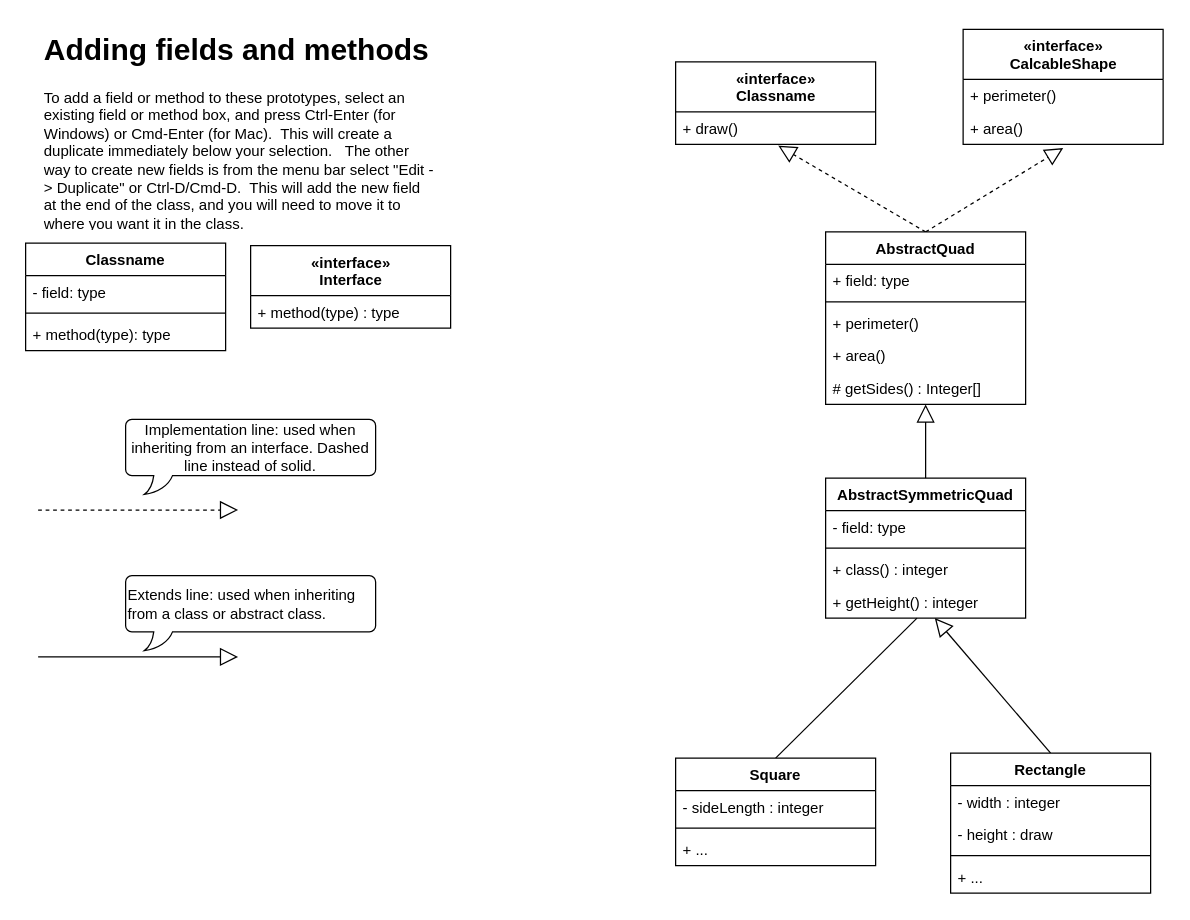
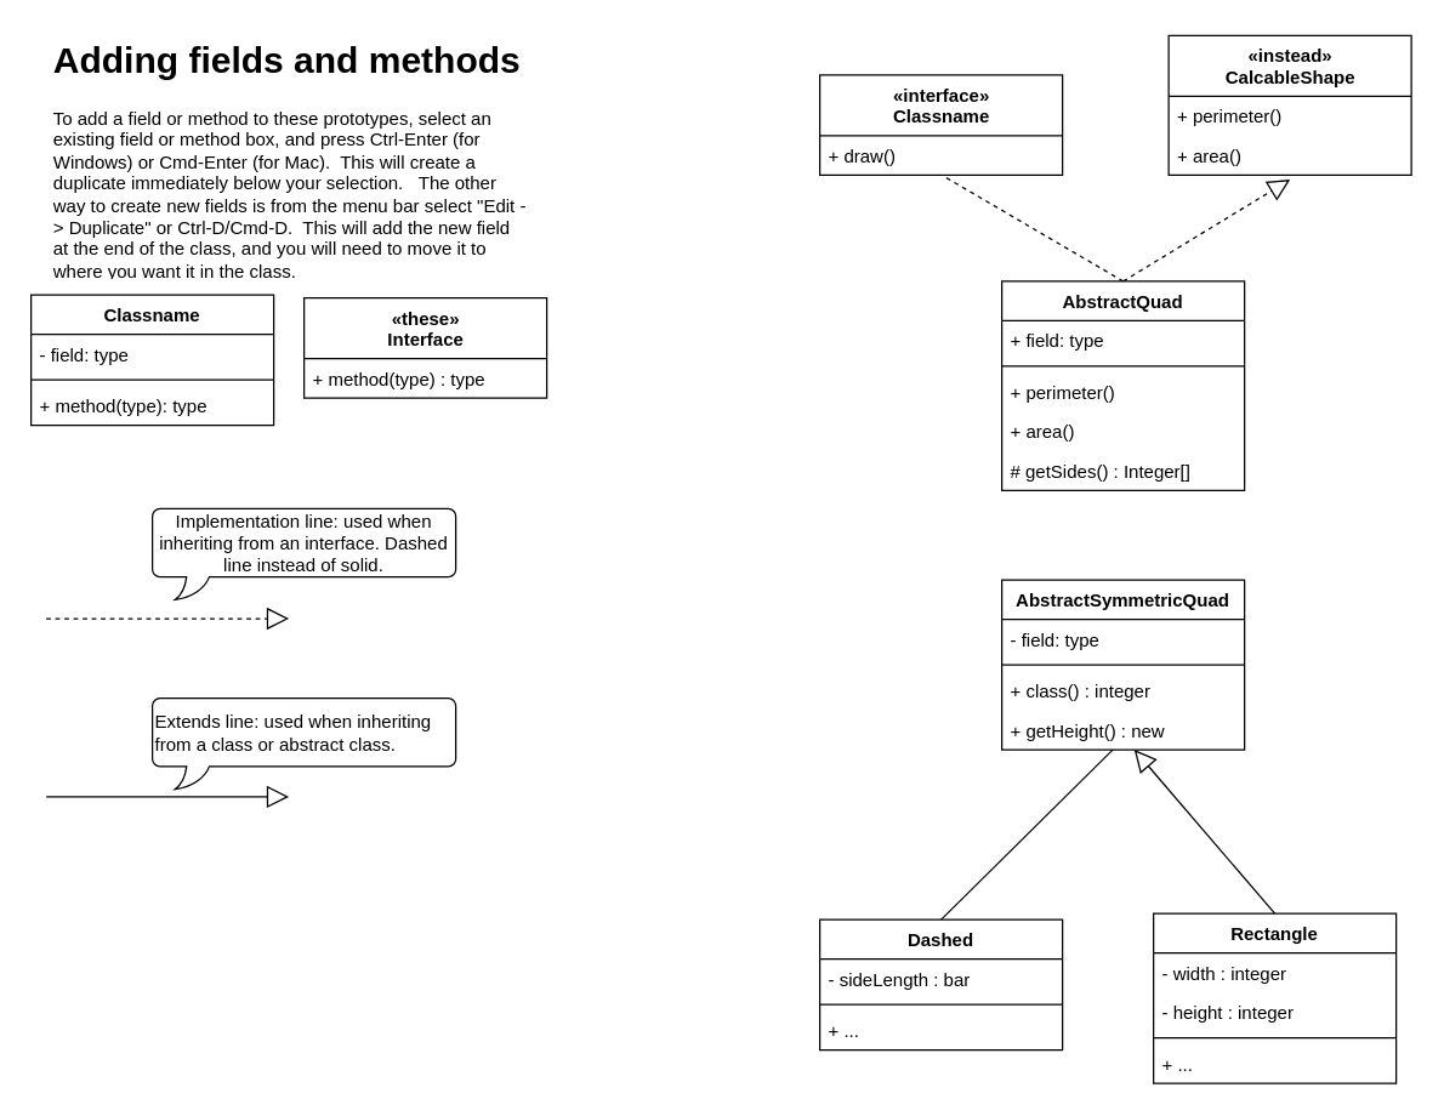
- <mxCell id="18" value="«interface»&lt;br&gt;&lt;b&gt;CalcableShape&lt;/b&gt;" style="swimlane;fontStyle=1;align=center;verticalAlign=top;childLayout=stackLayout;horizontal=1;startSize=40;horizontalStack=0;resizeParent=1;resizeParentMax=0;resizeLast=0;collapsible=1;marginBottom=0;html=1;collapsible=1;swimlaneLine=1;" vertex="1" parent="1"><mxGeometry x="770" y="23" width="160" height="92" as="geometry" /></mxCell>
+ <mxCell id="18" value="«instead»&lt;br&gt;&lt;b&gt;CalcableShape&lt;/b&gt;" style="swimlane;fontStyle=1;align=center;verticalAlign=top;childLayout=stackLayout;horizontal=1;startSize=40;horizontalStack=0;resizeParent=1;resizeParentMax=0;resizeLast=0;collapsible=1;marginBottom=0;html=1;collapsible=1;swimlaneLine=1;" vertex="1" parent="1"><mxGeometry x="770" y="23" width="160" height="92" as="geometry" /></mxCell>
- <mxCell id="2" style="rounded=1;orthogonalLoop=1;jettySize=auto;html=1;entryX=0.513;entryY=1.038;entryDx=0;entryDy=0;entryPerimeter=0;orthogonal=1;exitX=0.5;exitY=0;exitDx=0;exitDy=0;endArrow=block;endFill=0;endSize=12;dashed=1;" edge="1" parent="1" source="4" target="17"><mxGeometry relative="1" as="geometry"><mxPoint x="520" y="175" as="targetPoint" /></mxGeometry></mxCell>
+ <mxCell id="2" style="rounded=1;orthogonalLoop=1;jettySize=auto;html=1;entryX=0.513;entryY=1.038;entryDx=0;entryDy=0;entryPerimeter=0;orthogonal=1;exitX=0.5;exitY=0;exitDx=0;exitDy=0;endArrow=none;endFill=0;endSize=12;dashed=1;" edge="1" parent="1" source="4" target="17"><mxGeometry relative="1" as="geometry"><mxPoint x="520" y="175" as="targetPoint" /></mxGeometry></mxCell>
- <mxCell id="32" value="«interface»&lt;br&gt;&lt;b&gt;Interface&lt;/b&gt;" style="swimlane;fontStyle=1;align=center;verticalAlign=top;childLayout=stackLayout;horizontal=1;startSize=40;horizontalStack=0;resizeParent=1;resizeParentMax=0;resizeLast=0;collapsible=1;marginBottom=0;html=1;collapsible=1;swimlaneLine=1;" vertex="1" parent="1"><mxGeometry x="200" y="196" width="160" height="66" as="geometry" /></mxCell>
+ <mxCell id="32" value="«these»&lt;br&gt;&lt;b&gt;Interface&lt;/b&gt;" style="swimlane;fontStyle=1;align=center;verticalAlign=top;childLayout=stackLayout;horizontal=1;startSize=40;horizontalStack=0;resizeParent=1;resizeParentMax=0;resizeLast=0;collapsible=1;marginBottom=0;html=1;collapsible=1;swimlaneLine=1;" vertex="1" parent="1"><mxGeometry x="200" y="196" width="160" height="66" as="geometry" /></mxCell>
- <mxCell id="10" style="rounded=1;orthogonalLoop=1;jettySize=auto;html=1;entryX=0.5;entryY=1;entryDx=0;entryDy=0;orthogonal=1;endArrow=block;endFill=0;endSize=12;" edge="1" parent="1" source="11" target="4"><mxGeometry relative="1" as="geometry"><mxPoint x="583.76" y="420.716" as="targetPoint" /></mxGeometry></mxCell>
- <mxCell id="15" value="+ getHeight() : integer" style="text;strokeColor=none;fillColor=none;align=left;verticalAlign=top;spacingLeft=4;spacingRight=4;overflow=hidden;rotatable=0;points=[[0,0.5],[1,0.5]];portConstraint=eastwest;" vertex="1" parent="11"><mxGeometry y="86" width="160" height="26" as="geometry" /></mxCell>
+ <mxCell id="15" value="+ getHeight() : new" style="text;strokeColor=none;fillColor=none;align=left;verticalAlign=top;spacingLeft=4;spacingRight=4;overflow=hidden;rotatable=0;points=[[0,0.5],[1,0.5]];portConstraint=eastwest;" vertex="1" parent="11"><mxGeometry y="86" width="160" height="26" as="geometry" /></mxCell>
- <mxCell id="22" value="Square" style="swimlane;fontStyle=1;align=center;verticalAlign=top;childLayout=stackLayout;horizontal=1;startSize=26;horizontalStack=0;resizeParent=1;resizeParentMax=0;resizeLast=0;collapsible=1;marginBottom=0;" vertex="1" parent="1"><mxGeometry x="540" y="606" width="160" height="86" as="geometry" /></mxCell>
+ <mxCell id="22" value="Dashed" style="swimlane;fontStyle=1;align=center;verticalAlign=top;childLayout=stackLayout;horizontal=1;startSize=26;horizontalStack=0;resizeParent=1;resizeParentMax=0;resizeLast=0;collapsible=1;marginBottom=0;" vertex="1" parent="1"><mxGeometry x="540" y="606" width="160" height="86" as="geometry" /></mxCell>
- <mxCell id="23" value="- sideLength : integer" style="text;strokeColor=none;fillColor=none;align=left;verticalAlign=top;spacingLeft=4;spacingRight=4;overflow=hidden;rotatable=0;points=[[0,0.5],[1,0.5]];portConstraint=eastwest;" vertex="1" parent="22"><mxGeometry y="26" width="160" height="26" as="geometry" /></mxCell>
+ <mxCell id="23" value="- sideLength : bar" style="text;strokeColor=none;fillColor=none;align=left;verticalAlign=top;spacingLeft=4;spacingRight=4;overflow=hidden;rotatable=0;points=[[0,0.5],[1,0.5]];portConstraint=eastwest;" vertex="1" parent="22"><mxGeometry y="26" width="160" height="26" as="geometry" /></mxCell>
- <mxCell id="29" value="- height : draw" style="text;strokeColor=none;fillColor=none;align=left;verticalAlign=top;spacingLeft=4;spacingRight=4;overflow=hidden;rotatable=0;points=[[0,0.5],[1,0.5]];portConstraint=eastwest;" vertex="1" parent="27"><mxGeometry y="52" width="160" height="26" as="geometry" /></mxCell>
+ <mxCell id="29" value="- height : integer" style="text;strokeColor=none;fillColor=none;align=left;verticalAlign=top;spacingLeft=4;spacingRight=4;overflow=hidden;rotatable=0;points=[[0,0.5],[1,0.5]];portConstraint=eastwest;" vertex="1" parent="27"><mxGeometry y="52" width="160" height="26" as="geometry" /></mxCell>
